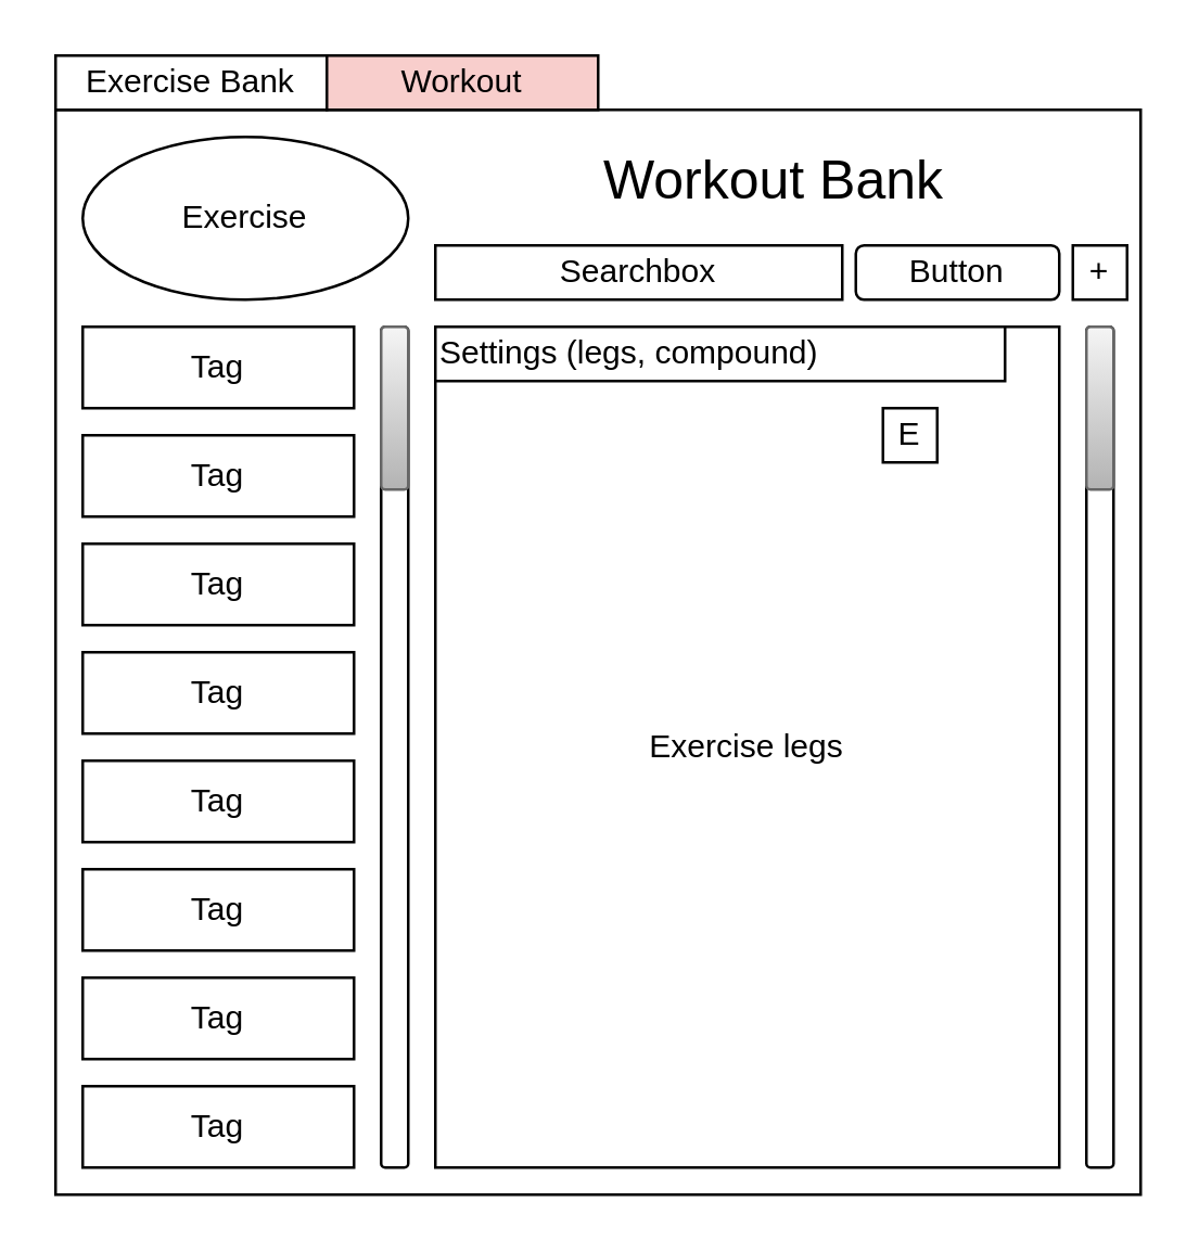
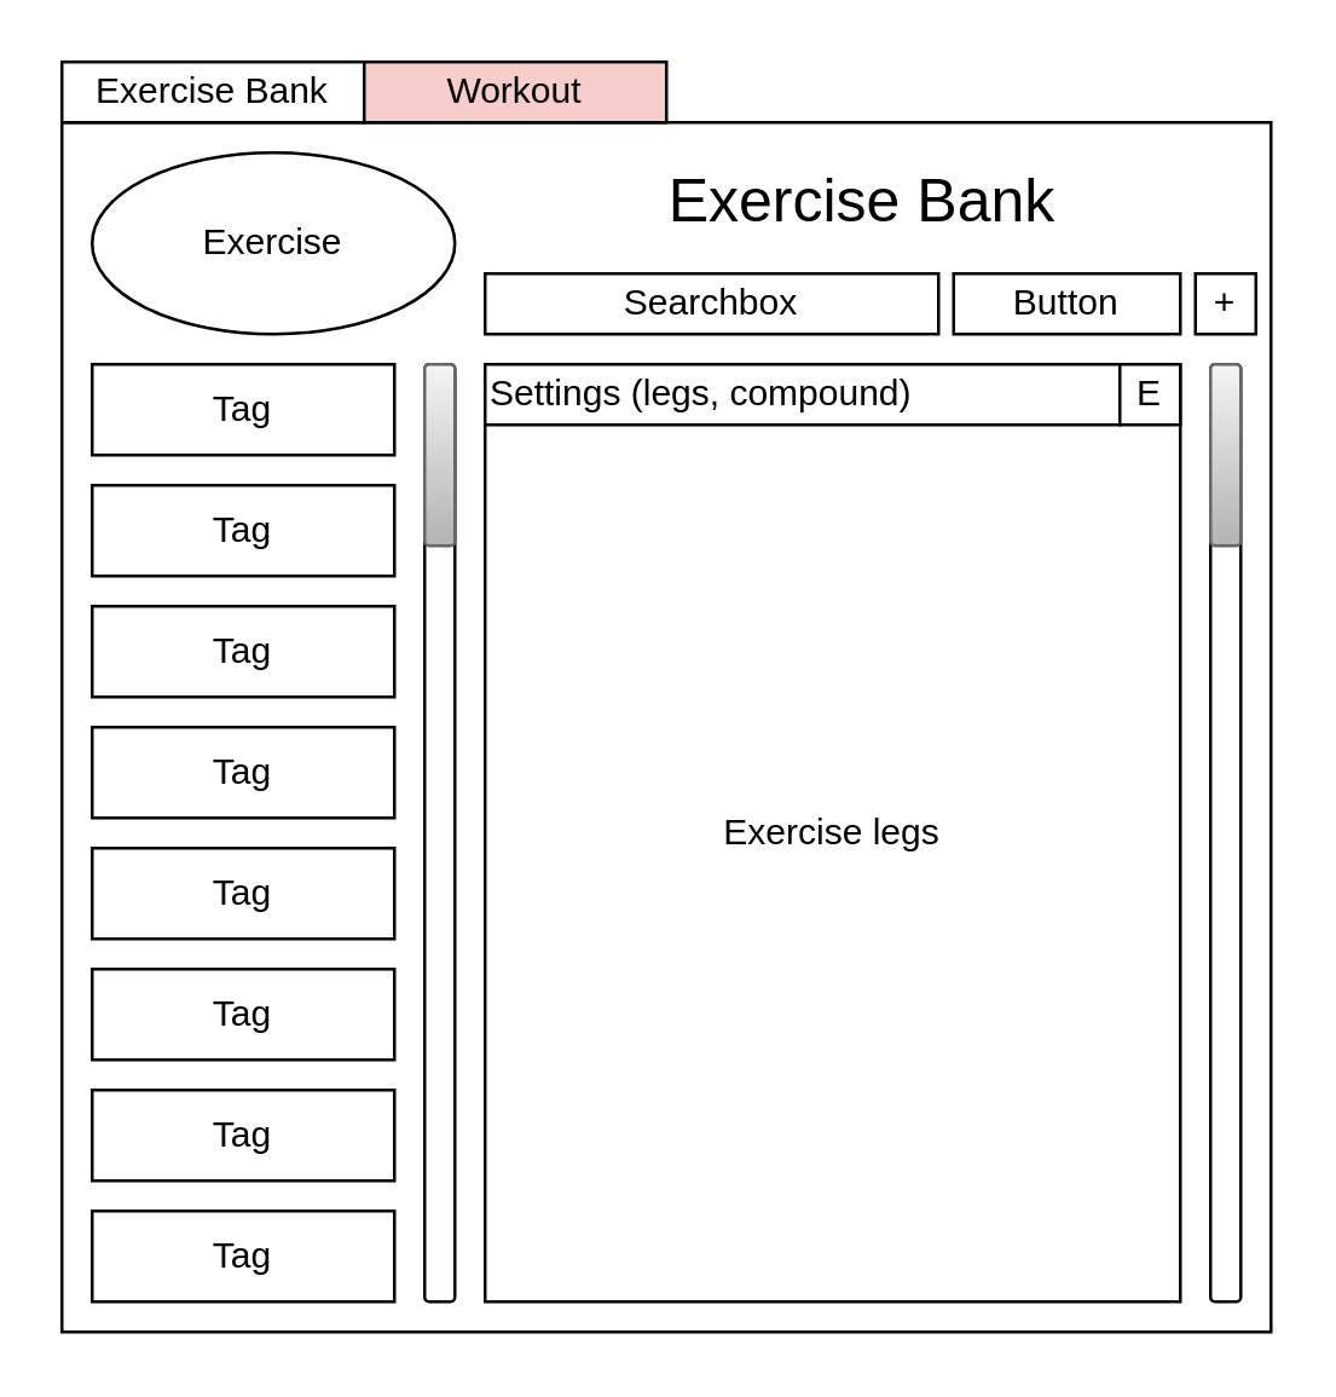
- <mxCell id="19" value="Workout Bank" style="text;html=1;align=center;verticalAlign=middle;whiteSpace=wrap;rounded=0;fontSize=20;" vertex="1" parent="1"><mxGeometry x="215" y="50" width="140" height="30" as="geometry" /></mxCell>
+ <mxCell id="19" value="Exercise Bank" style="text;html=1;align=center;verticalAlign=middle;whiteSpace=wrap;rounded=0;fontSize=20;" vertex="1" parent="1"><mxGeometry x="215" y="50" width="140" height="30" as="geometry" /></mxCell>
- <mxCell id="5" value="Button" style="whiteSpace=wrap;html=1;rounded=1;" vertex="1" parent="1"><mxGeometry x="315" y="90" width="75" height="20" as="geometry" /></mxCell>
+ <mxCell id="5" value="Button" style="rounded=0;whiteSpace=wrap;html=1;" vertex="1" parent="1"><mxGeometry x="315" y="90" width="75" height="20" as="geometry" /></mxCell>
- <mxCell id="23" value="E" style="rounded=0;whiteSpace=wrap;html=1;" vertex="1" parent="1"><mxGeometry x="325" y="150" width="20" height="20" as="geometry" /></mxCell>
+ <mxCell id="23" value="E" style="rounded=0;whiteSpace=wrap;html=1;" vertex="1" parent="1"><mxGeometry x="370" y="120" width="20" height="20" as="geometry" /></mxCell>
